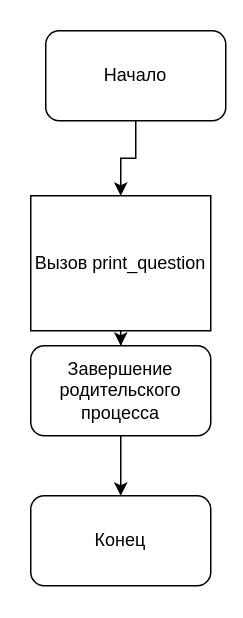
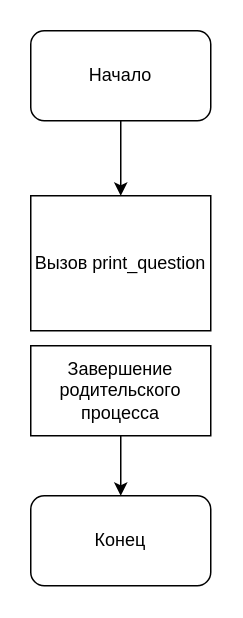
- <mxCell id="3" value="Начало" style="rounded=1;whiteSpace=wrap;html=1;" parent="1" vertex="1"><mxGeometry x="30" y="20" width="120" height="60" as="geometry" /></mxCell>
+ <mxCell id="3" value="Начало" style="rounded=1;whiteSpace=wrap;html=1;" parent="1" vertex="1"><mxGeometry x="20" y="20" width="120" height="60" as="geometry" /></mxCell>
- <mxCell id="4" style="edgeStyle=orthogonalEdgeStyle;rounded=0;orthogonalLoop=1;jettySize=auto;html=1;entryX=0.5;entryY=0;entryDx=0;entryDy=0;" parent="1" source="5" target="7" edge="1"><mxGeometry relative="1" as="geometry" /></mxCell>
- <mxCell id="7" value="Завершение родительского процесса" style="whiteSpace=wrap;html=1;rounded=1;" parent="1" vertex="1"><mxGeometry x="20" y="230" width="120" height="60" as="geometry" /></mxCell>
+ <mxCell id="7" value="Завершение родительского процесса" style="rounded=0;whiteSpace=wrap;html=1;" parent="1" vertex="1"><mxGeometry x="20" y="230" width="120" height="60" as="geometry" /></mxCell>
